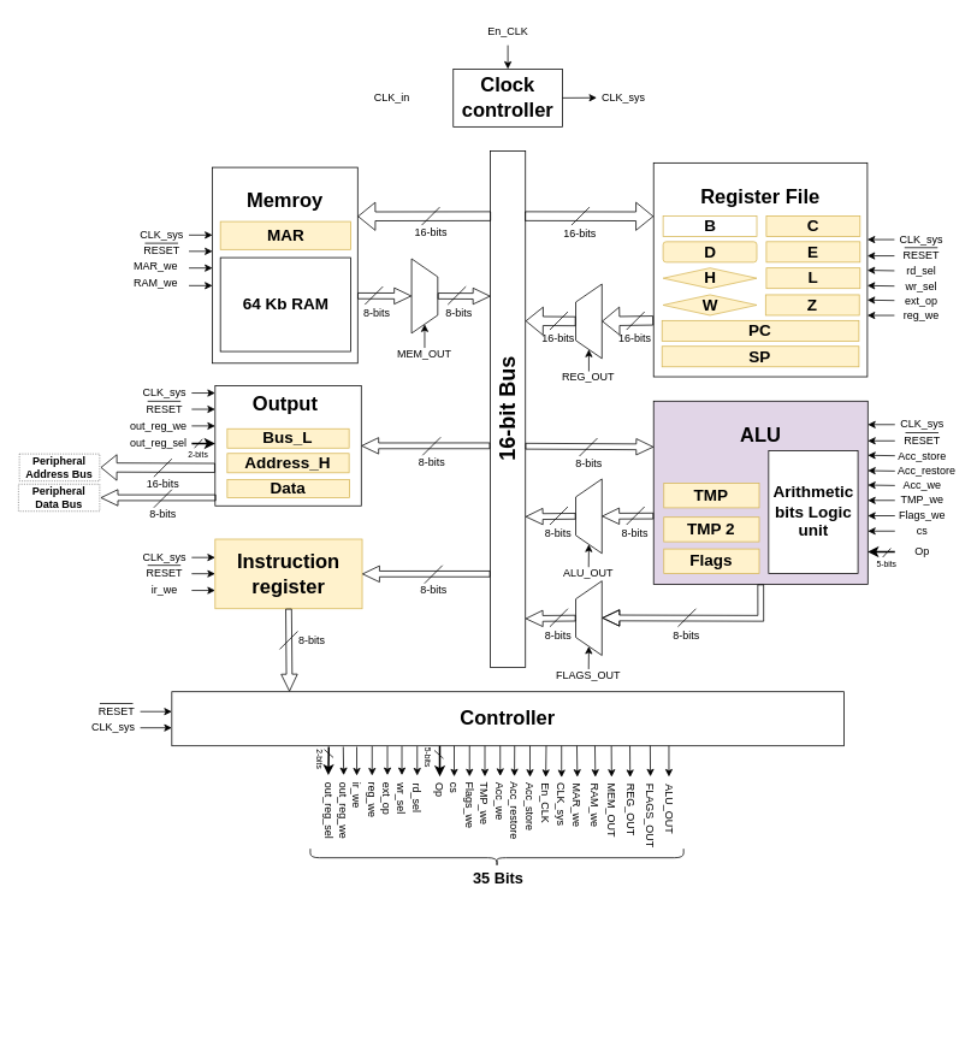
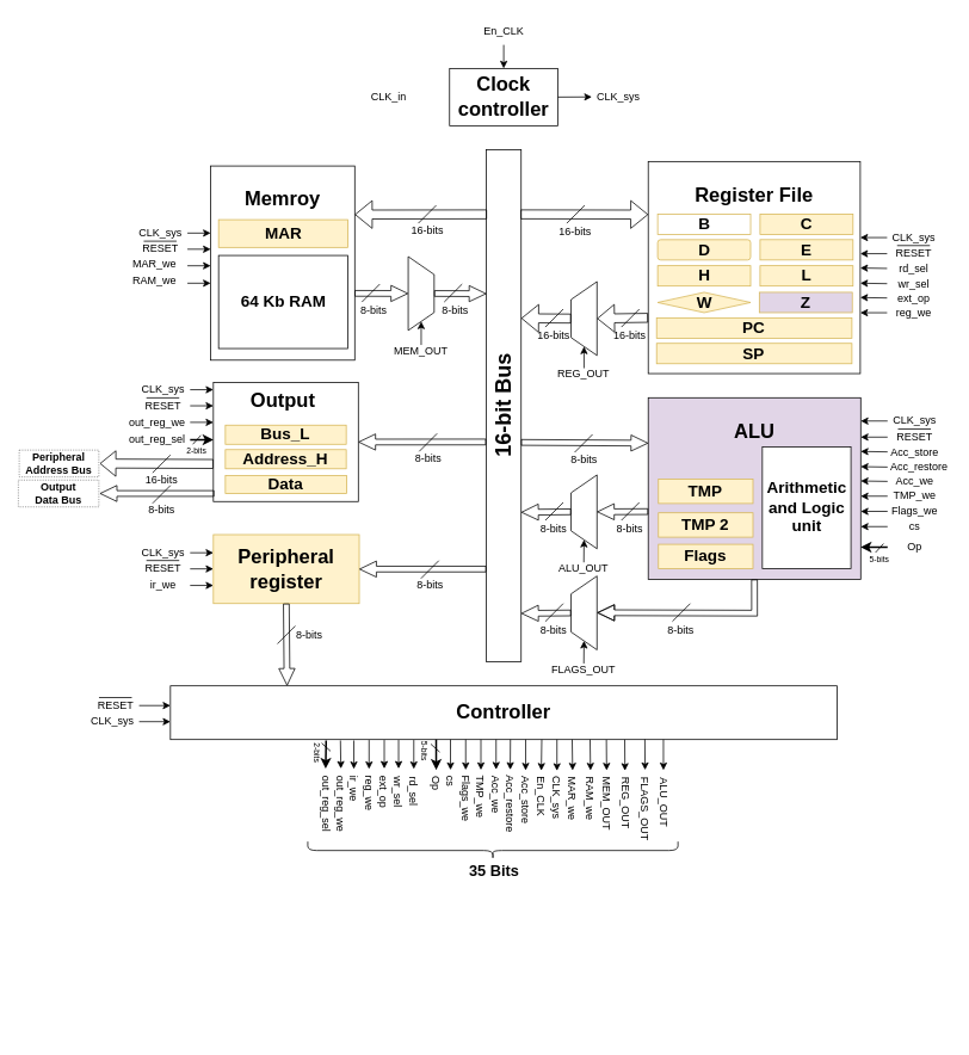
- <mxCell id="30" value="&lt;h2&gt;H&lt;/h2&gt;" style="rhombus;whiteSpace=wrap;html=1;fillColor=#fff2cc;strokeColor=#d6b656;comic=0;jiggle=0;enumerate=0;backgroundOutline=0;metaEdit=0;fixDash=0;deletable=1;snapToPoint=0;" vertex="1" parent="24"><mxGeometry x="10.551" y="116.461" width="103.89" height="22.719" as="geometry" /></mxCell>
+ <mxCell id="30" value="&lt;h2&gt;H&lt;/h2&gt;" style="rounded=0;whiteSpace=wrap;html=1;fillColor=#fff2cc;strokeColor=#d6b656;comic=0;jiggle=0;enumerate=0;backgroundOutline=0;metaEdit=0;fixDash=0;deletable=1;snapToPoint=0;" vertex="1" parent="24"><mxGeometry x="10.551" y="116.461" width="103.89" height="22.719" as="geometry" /></mxCell>
- <mxCell id="33" value="&lt;h2&gt;Z&lt;/h2&gt;" style="rounded=0;whiteSpace=wrap;html=1;fillColor=#fff2cc;strokeColor=#d6b656;comic=0;jiggle=0;enumerate=0;backgroundOutline=0;metaEdit=0;fixDash=0;deletable=1;snapToPoint=0;" vertex="1" parent="24"><mxGeometry x="124.182" y="146.17" width="103.89" height="22.719" as="geometry" /></mxCell>
+ <mxCell id="33" value="&lt;h2&gt;Z&lt;/h2&gt;" style="rounded=0;whiteSpace=wrap;html=1;fillColor=#e1d5e7;strokeColor=#d6b656;comic=0;jiggle=0;enumerate=0;backgroundOutline=0;metaEdit=0;fixDash=0;deletable=1;snapToPoint=0;" vertex="1" parent="24"><mxGeometry x="124.182" y="146.17" width="103.89" height="22.719" as="geometry" /></mxCell>
- <mxCell id="142" value="&lt;b&gt;Peripheral&lt;/b&gt;&lt;br&gt;&lt;b&gt;Data Bus&lt;/b&gt;" style="text;html=1;strokeColor=default;fillColor=none;align=center;verticalAlign=middle;whiteSpace=wrap;rounded=0;dashed=1;strokeWidth=0.5;perimeterSpacing=1;" vertex="1" parent="1"><mxGeometry x="20" y="536" width="90" height="30" as="geometry" /></mxCell>
+ <mxCell id="142" value="&lt;b&gt;Output&lt;/b&gt;&lt;br&gt;&lt;b&gt;Data Bus&lt;/b&gt;" style="text;html=1;strokeColor=default;fillColor=none;align=center;verticalAlign=middle;whiteSpace=wrap;rounded=0;dashed=1;strokeWidth=0.5;perimeterSpacing=1;" vertex="1" parent="1"><mxGeometry x="20" y="536" width="90" height="30" as="geometry" /></mxCell>
- <mxCell id="15" value="&lt;h2&gt;Arithmetic bits Logic unit&lt;/h2&gt;" style="rounded=0;whiteSpace=wrap;html=1;comic=0;jiggle=0;enumerate=0;backgroundOutline=0;metaEdit=0;fixDash=0;deletable=1;snapToPoint=0;" vertex="1" parent="14"><mxGeometry x="116.132" width="98.998" height="136" as="geometry" /></mxCell>
+ <mxCell id="15" value="&lt;h2&gt;Arithmetic and Logic unit&lt;/h2&gt;" style="rounded=0;whiteSpace=wrap;html=1;comic=0;jiggle=0;enumerate=0;backgroundOutline=0;metaEdit=0;fixDash=0;deletable=1;snapToPoint=0;" vertex="1" parent="14"><mxGeometry x="116.132" width="98.998" height="136" as="geometry" /></mxCell>
- <mxCell id="19" value="&lt;b&gt;&lt;font style=&quot;font-size: 22px;&quot;&gt;Instruction register&lt;/font&gt;&lt;/b&gt;" style="rounded=0;whiteSpace=wrap;html=1;perimeter=rectanglePerimeter;fixDash=0;container=0;fillColor=#fff2cc;strokeColor=#d6b656;comic=0;jiggle=0;enumerate=0;backgroundOutline=0;metaEdit=0;deletable=1;snapToPoint=0;" vertex="1" parent="1"><mxGeometry x="238" y="597" width="163" height="77" as="geometry" /></mxCell>
+ <mxCell id="19" value="&lt;b&gt;&lt;font style=&quot;font-size: 22px;&quot;&gt;Peripheral register&lt;/font&gt;&lt;/b&gt;" style="rounded=0;whiteSpace=wrap;html=1;perimeter=rectanglePerimeter;fixDash=0;container=0;fillColor=#fff2cc;strokeColor=#d6b656;comic=0;jiggle=0;enumerate=0;backgroundOutline=0;metaEdit=0;deletable=1;snapToPoint=0;" vertex="1" parent="1"><mxGeometry x="238" y="597" width="163" height="77" as="geometry" /></mxCell>
